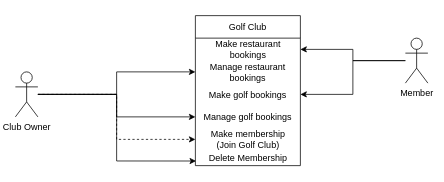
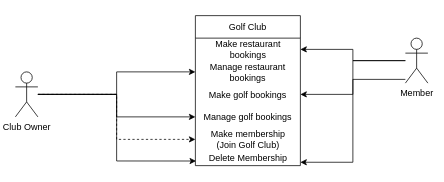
+ <mxCell id="17" style="edgeStyle=orthogonalEdgeStyle;rounded=0;orthogonalLoop=1;jettySize=auto;html=1;entryX=1;entryY=0.775;entryDx=0;entryDy=0;entryPerimeter=0;" edge="1" parent="1" source="18" target="8"><mxGeometry relative="1" as="geometry"><Array as="points"><mxPoint x="470" y="105" /><mxPoint x="470" y="216" /></Array></mxGeometry></mxCell>
